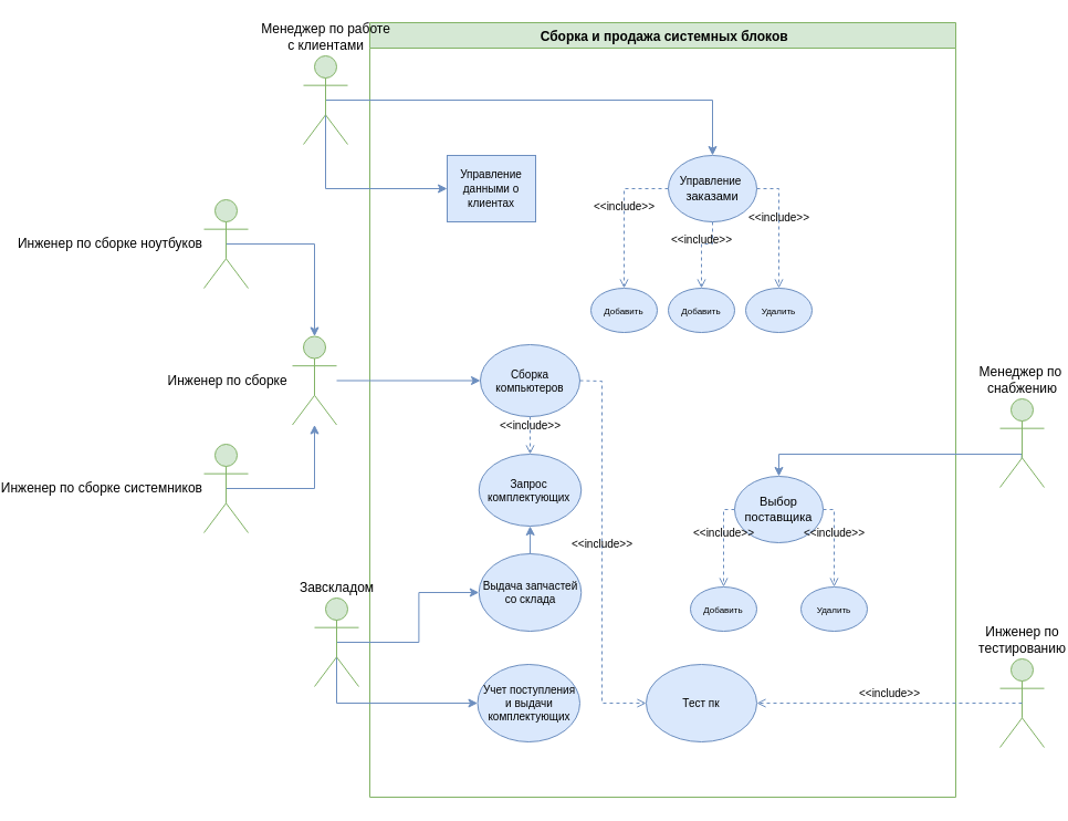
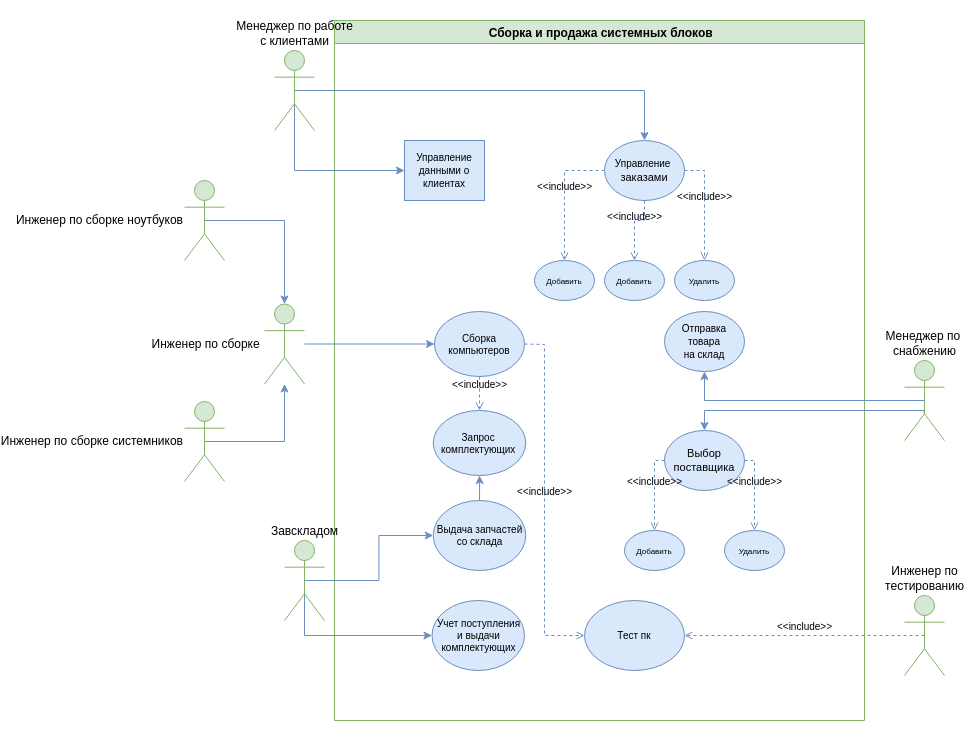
+ <mxCell id="3" value="&lt;font style=&quot;font-size: 10px;&quot;&gt;Отправка товара&lt;br&gt;на склад&lt;/font&gt;" style="ellipse;whiteSpace=wrap;html=1;fontSize=11;fillColor=#dae8fc;strokeColor=#6c8ebf;" vertex="1" parent="2"><mxGeometry x="330" y="291" width="80" height="60" as="geometry" /></mxCell>
+ <mxCell id="29" style="edgeStyle=orthogonalEdgeStyle;rounded=0;orthogonalLoop=1;jettySize=auto;html=1;entryX=0.5;entryY=1;entryDx=0;entryDy=0;fontSize=10;fillColor=#dae8fc;strokeColor=#6c8ebf;exitX=0.5;exitY=0.5;exitDx=0;exitDy=0;exitPerimeter=0;" edge="1" parent="1" source="30" target="3"><mxGeometry relative="1" as="geometry" /></mxCell>
